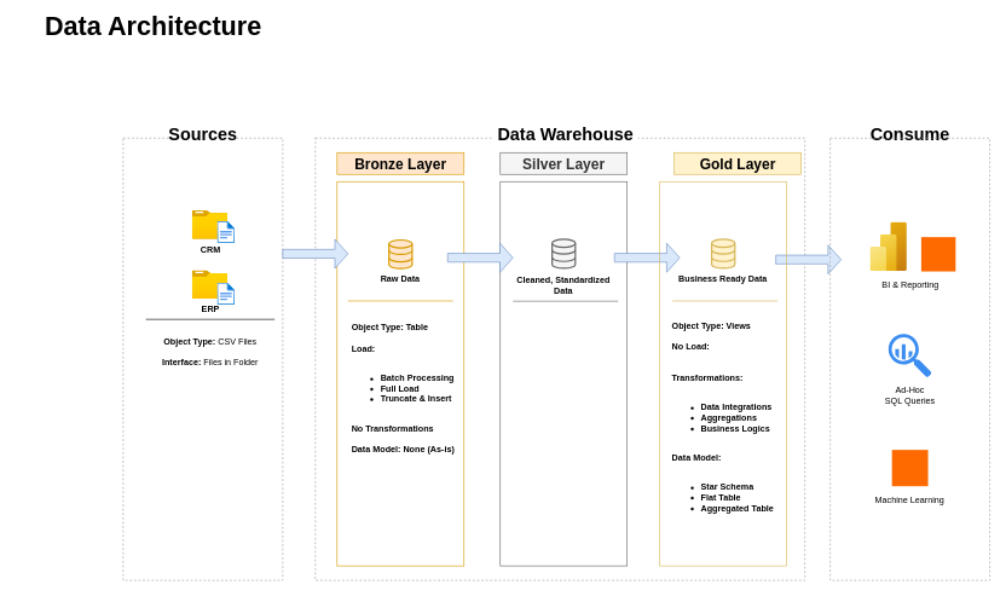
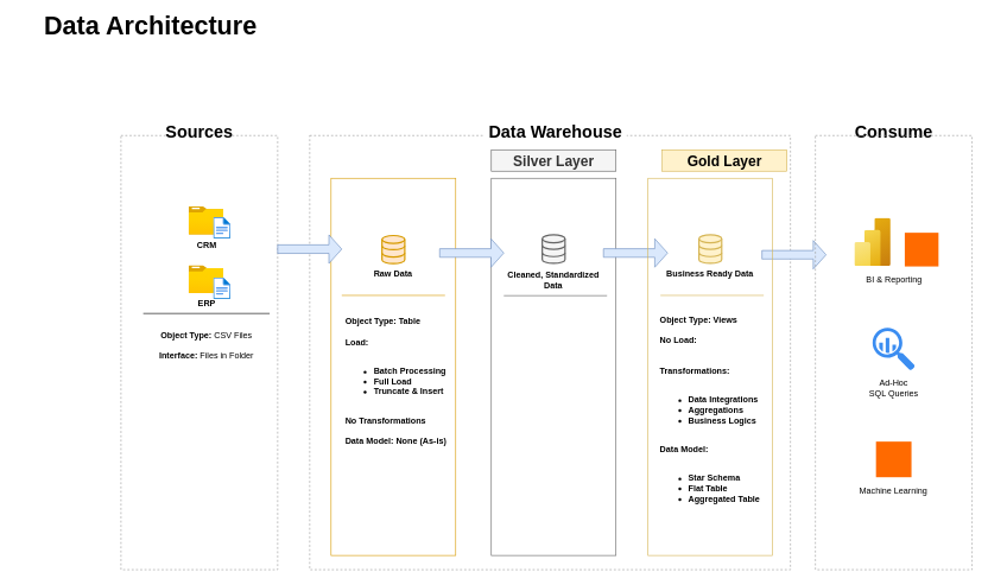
- <mxCell id="7" value="&lt;b&gt;Bronze Layer&lt;/b&gt;" style="rounded=0;whiteSpace=wrap;html=1;fillColor=#ffe6cc;strokeColor=#d79b00;fontSize=20;" parent="1" vertex="1"><mxGeometry x="463.76" y="210" width="175" height="30" as="geometry" /></mxCell>
